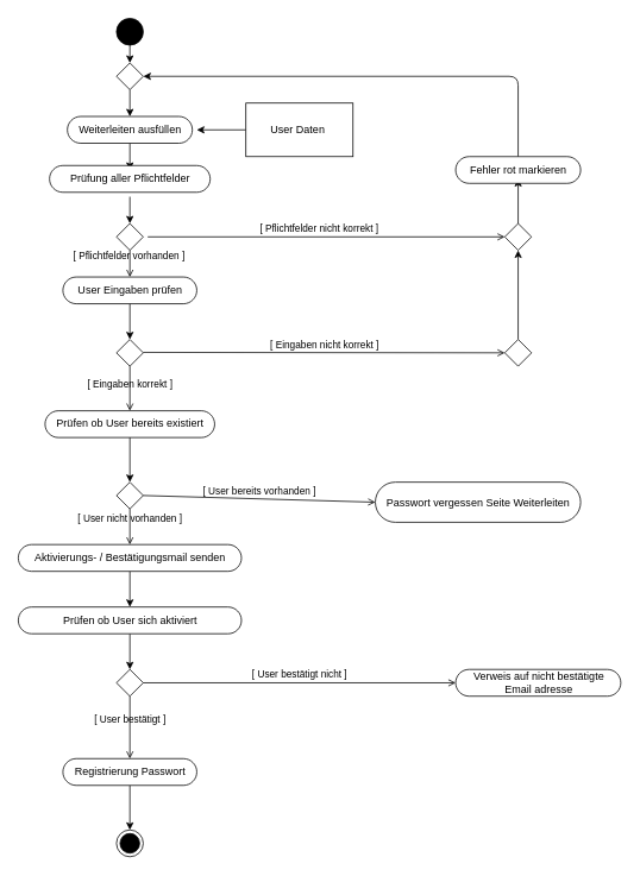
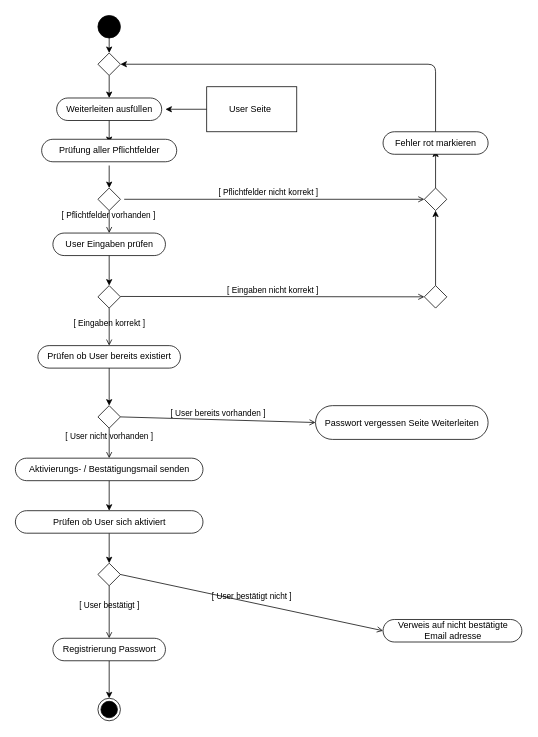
- <mxCell id="16" value="User Daten&amp;nbsp;" style="rounded=0;whiteSpace=wrap;html=1;" vertex="1" parent="1"><mxGeometry x="275" y="115" width="120" height="60" as="geometry" /></mxCell>
+ <mxCell id="16" value="User Seite&amp;nbsp;" style="rounded=0;whiteSpace=wrap;html=1;" vertex="1" parent="1"><mxGeometry x="275" y="115" width="120" height="60" as="geometry" /></mxCell>
- <mxCell id="41" value="Verweis auf nicht bestätigte &lt;br&gt;Email adresse" style="html=1;dashed=0;whitespace=wrap;shape=mxgraph.dfd.start" vertex="1" parent="1"><mxGeometry x="510" y="750" width="185" height="30" as="geometry" /></mxCell>
+ <mxCell id="41" value="Verweis auf nicht bestätigte &lt;br&gt;Email adresse" style="html=1;dashed=0;whitespace=wrap;shape=mxgraph.dfd.start" vertex="1" parent="1"><mxGeometry x="510" y="825" width="185" height="30" as="geometry" /></mxCell>
